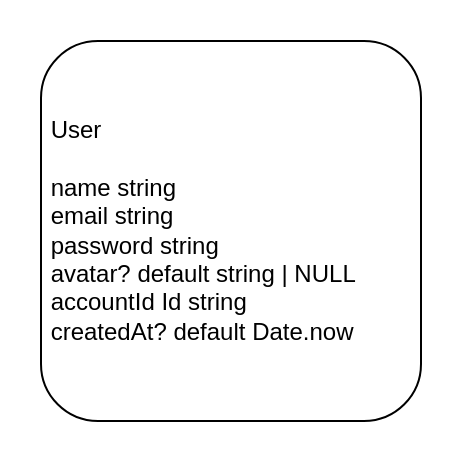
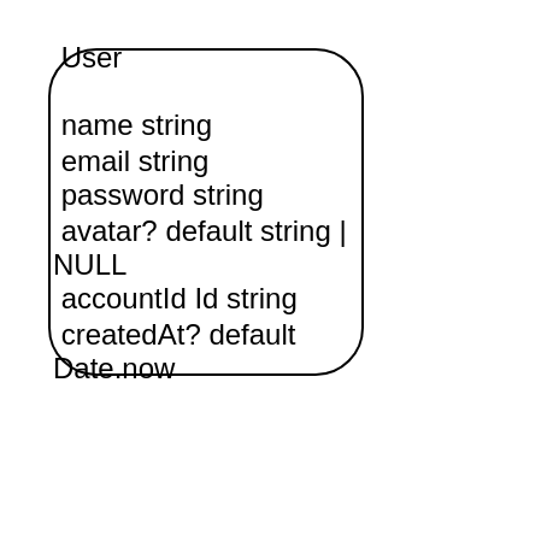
- <mxCell id="2" value="&amp;nbsp;User&lt;div&gt;&lt;br&gt;&lt;/div&gt;&lt;div&gt;&amp;nbsp;name string&lt;/div&gt;&lt;div&gt;&amp;nbsp;email string&lt;/div&gt;&lt;div&gt;&amp;nbsp;password string&lt;/div&gt;&lt;div&gt;&amp;nbsp;avatar? default string | NULL&lt;/div&gt;&lt;div&gt;&amp;nbsp;accountId Id string&lt;/div&gt;&lt;div&gt;&amp;nbsp;createdAt? default Date.now&lt;/div&gt;" style="rounded=1;whiteSpace=wrap;html=1;align=left;" vertex="1" parent="1"><mxGeometry x="20" y="20" width="190" height="190" as="geometry" /></mxCell>
+ <mxCell id="2" value="&amp;nbsp;User&lt;div&gt;&lt;br&gt;&lt;/div&gt;&lt;div&gt;&amp;nbsp;name string&lt;/div&gt;&lt;div&gt;&amp;nbsp;email string&lt;/div&gt;&lt;div&gt;&amp;nbsp;password string&lt;/div&gt;&lt;div&gt;&amp;nbsp;avatar? default string | NULL&lt;/div&gt;&lt;div&gt;&amp;nbsp;accountId Id string&lt;/div&gt;&lt;div&gt;&amp;nbsp;createdAt? default Date.now&lt;/div&gt;" style="rounded=1;whiteSpace=wrap;html=1;align=left;" vertex="1" parent="1"><mxGeometry x="20" y="20" width="130" height="135" as="geometry" /></mxCell>
